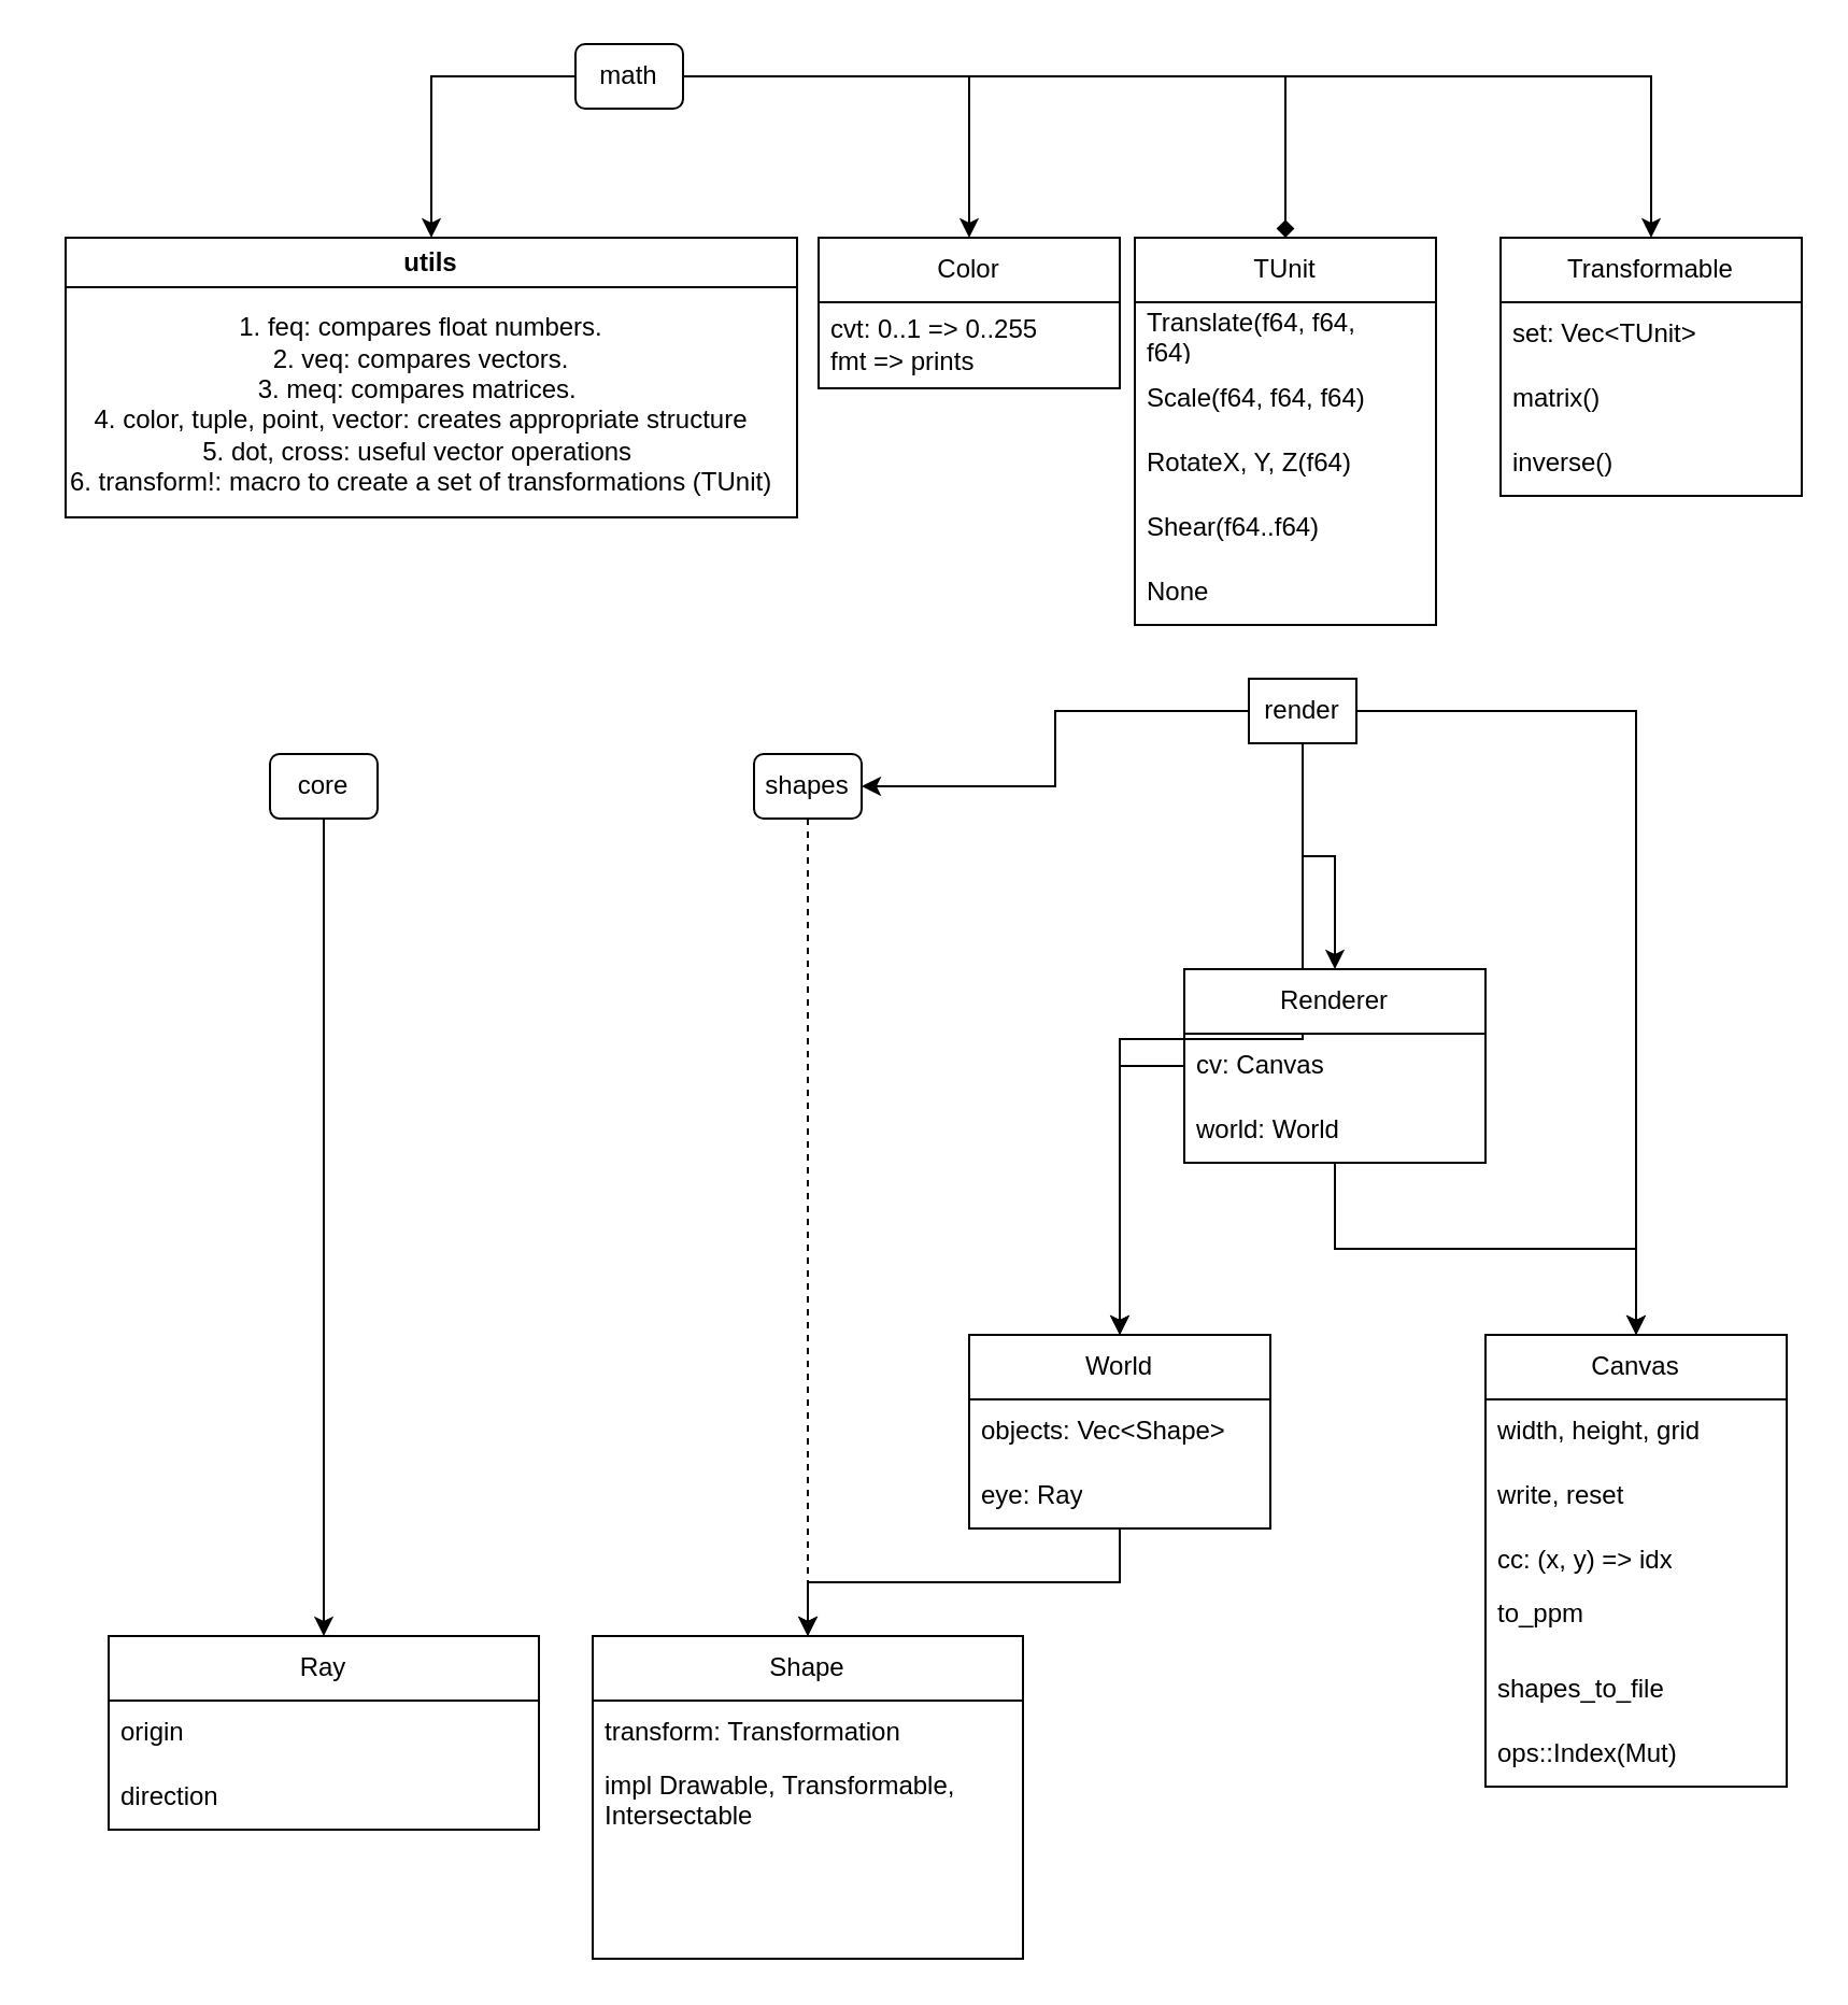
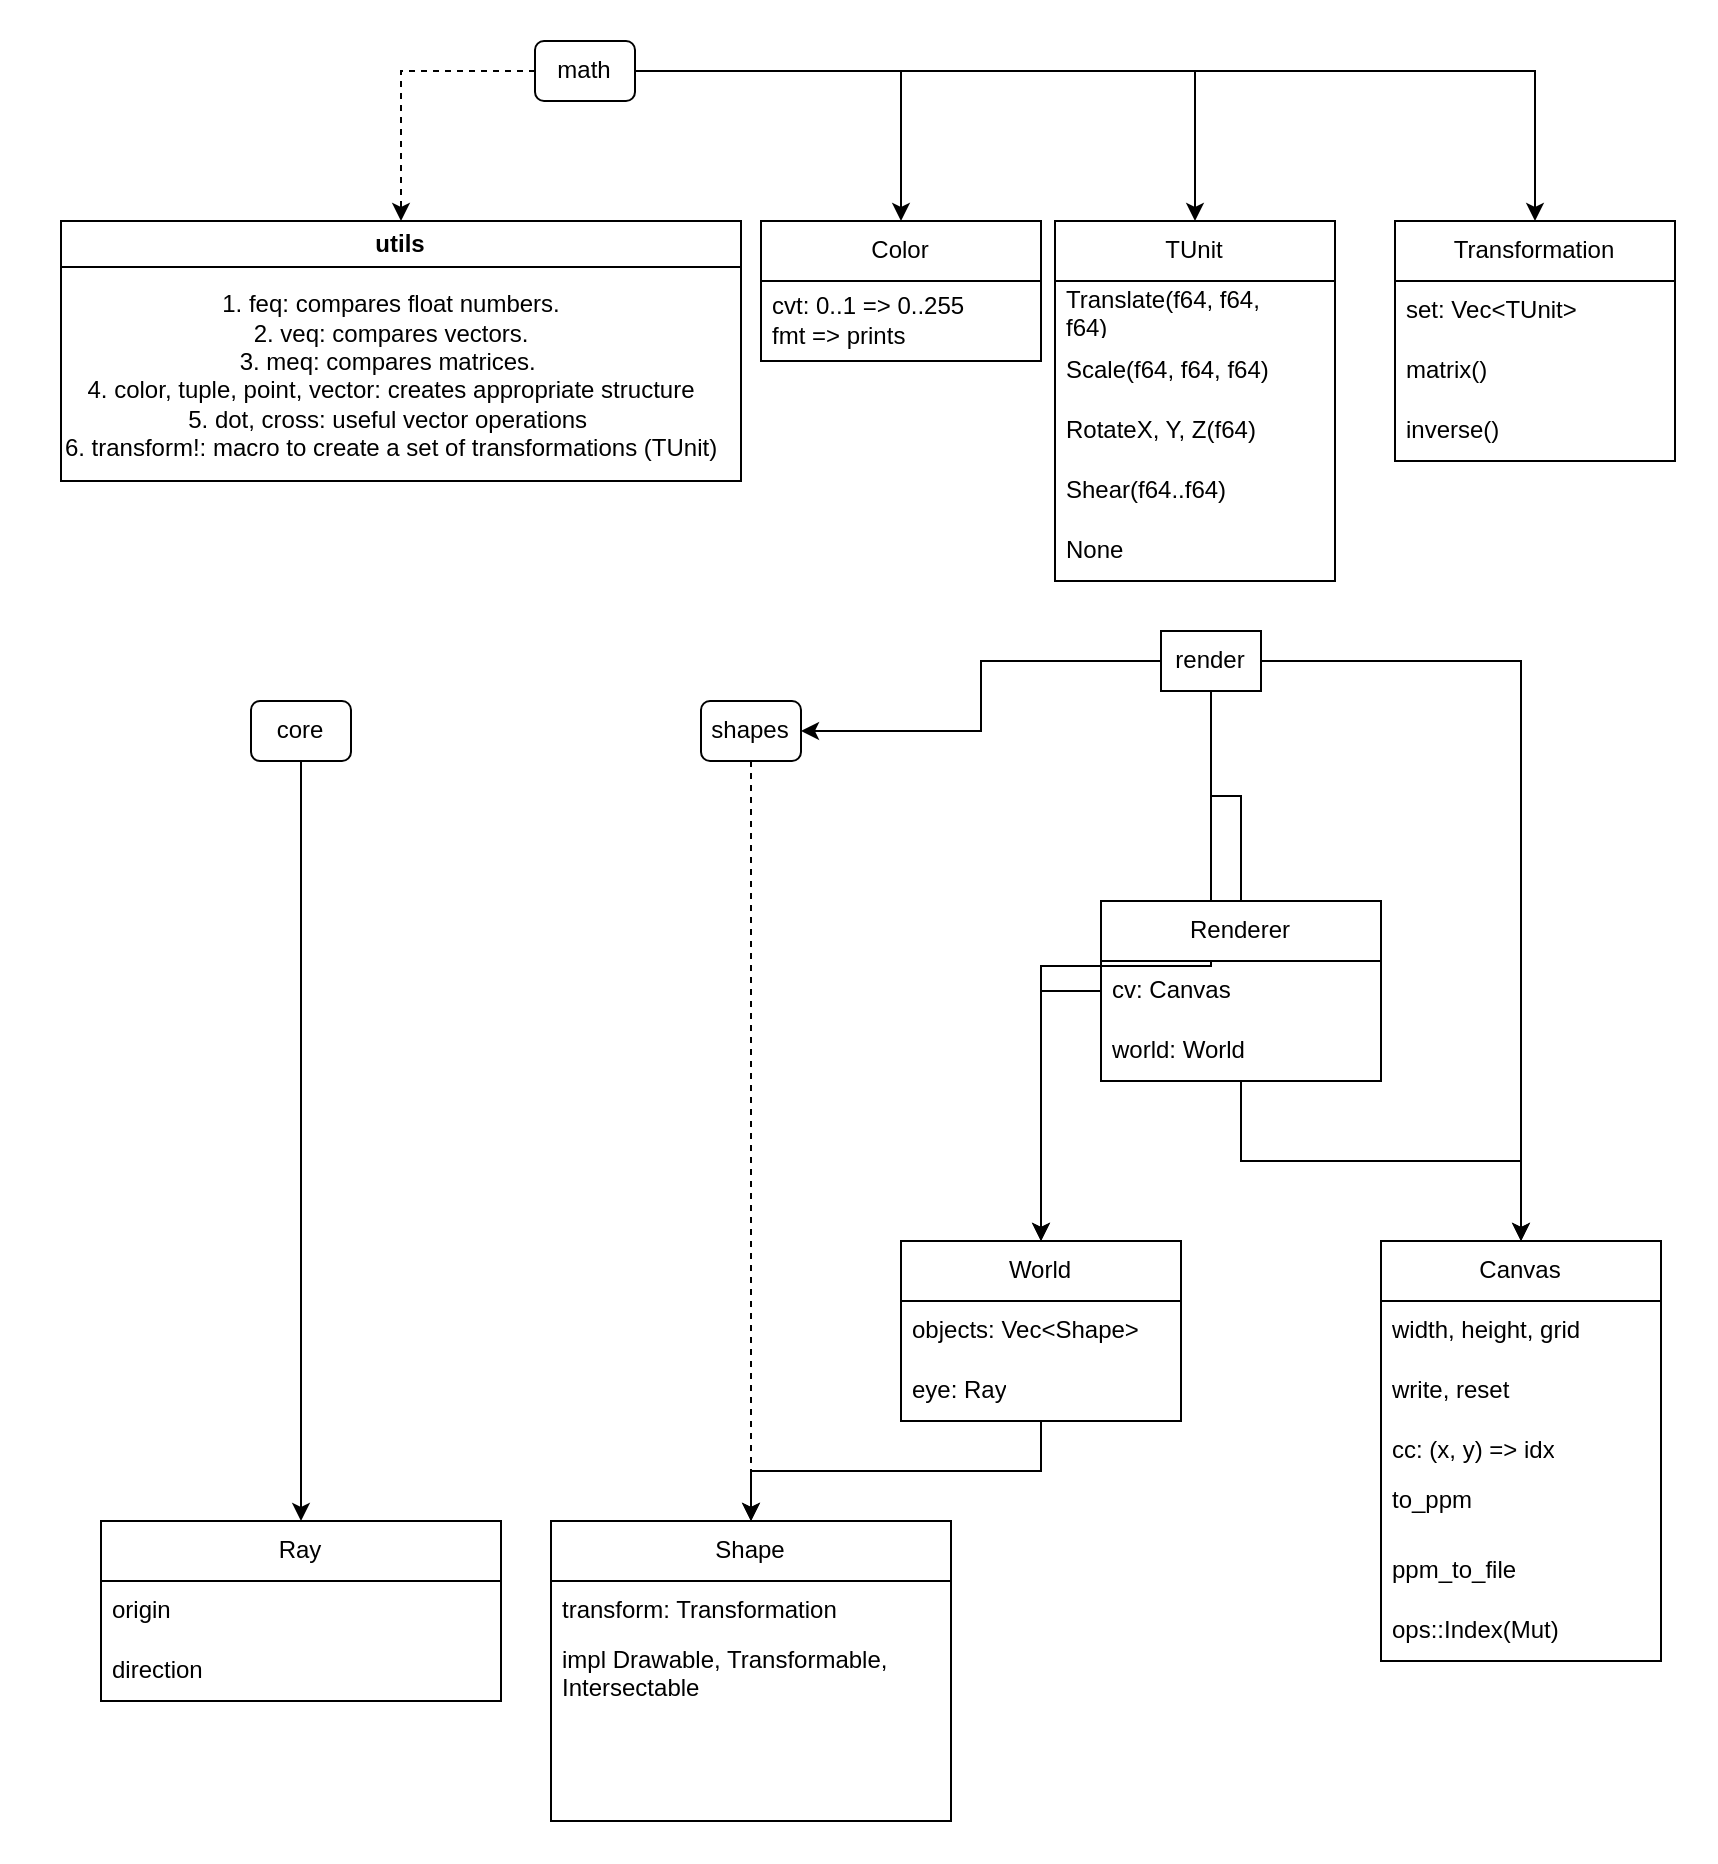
- <mxCell id="4" style="edgeStyle=orthogonalEdgeStyle;rounded=0;orthogonalLoop=1;jettySize=auto;html=1;exitX=0;exitY=0.5;exitDx=0;exitDy=0;entryX=0.5;entryY=0;entryDx=0;entryDy=0;" edge="1" parent="1" source="6" target="9"><mxGeometry relative="1" as="geometry" /></mxCell>
+ <mxCell id="4" style="edgeStyle=orthogonalEdgeStyle;rounded=0;orthogonalLoop=1;jettySize=auto;html=1;exitX=0;exitY=0.5;exitDx=0;exitDy=0;entryX=0.5;entryY=0;entryDx=0;entryDy=0;dashed=1;" edge="1" parent="1" source="6" target="9"><mxGeometry relative="1" as="geometry" /></mxCell>
- <mxCell id="2" style="edgeStyle=orthogonalEdgeStyle;rounded=0;orthogonalLoop=1;jettySize=auto;html=1;entryX=0.5;entryY=0;entryDx=0;entryDy=0;endArrow=diamond;" edge="1" parent="1" source="6" target="11"><mxGeometry relative="1" as="geometry" /></mxCell>
+ <mxCell id="2" style="edgeStyle=orthogonalEdgeStyle;rounded=0;orthogonalLoop=1;jettySize=auto;html=1;entryX=0.5;entryY=0;entryDx=0;entryDy=0;" edge="1" parent="1" source="6" target="11"><mxGeometry relative="1" as="geometry" /></mxCell>
- <mxCell id="17" value="Transformable" style="swimlane;fontStyle=0;childLayout=stackLayout;horizontal=1;startSize=30;horizontalStack=0;resizeParent=1;resizeParentMax=0;resizeLast=0;collapsible=1;marginBottom=0;whiteSpace=wrap;html=1;" vertex="1" parent="1"><mxGeometry x="697" y="110" width="140" height="120" as="geometry" /></mxCell>
+ <mxCell id="17" value="Transformation" style="swimlane;fontStyle=0;childLayout=stackLayout;horizontal=1;startSize=30;horizontalStack=0;resizeParent=1;resizeParentMax=0;resizeLast=0;collapsible=1;marginBottom=0;whiteSpace=wrap;html=1;" vertex="1" parent="1"><mxGeometry x="697" y="110" width="140" height="120" as="geometry" /></mxCell>
- <mxCell id="21" style="edgeStyle=orthogonalEdgeStyle;rounded=0;orthogonalLoop=1;jettySize=auto;html=1;entryX=0.5;entryY=0;entryDx=0;entryDy=0;" edge="1" parent="1" source="25" target="29"><mxGeometry relative="1" as="geometry" /></mxCell>
+ <mxCell id="21" style="edgeStyle=orthogonalEdgeStyle;rounded=0;orthogonalLoop=1;jettySize=auto;html=1;entryX=0.5;entryY=0;entryDx=0;entryDy=0;endArrow=none;" edge="1" parent="1" source="25" target="29"><mxGeometry relative="1" as="geometry" /></mxCell>
- <mxCell id="37" value="shapes_to_file" style="text;strokeColor=none;fillColor=none;align=left;verticalAlign=middle;spacingLeft=4;spacingRight=4;overflow=hidden;points=[[0,0.5],[1,0.5]];portConstraint=eastwest;rotatable=0;whiteSpace=wrap;html=1;" vertex="1" parent="32"><mxGeometry y="150" width="140" height="30" as="geometry" /></mxCell>
+ <mxCell id="37" value="ppm_to_file" style="text;strokeColor=none;fillColor=none;align=left;verticalAlign=middle;spacingLeft=4;spacingRight=4;overflow=hidden;points=[[0,0.5],[1,0.5]];portConstraint=eastwest;rotatable=0;whiteSpace=wrap;html=1;" vertex="1" parent="32"><mxGeometry y="150" width="140" height="30" as="geometry" /></mxCell>
